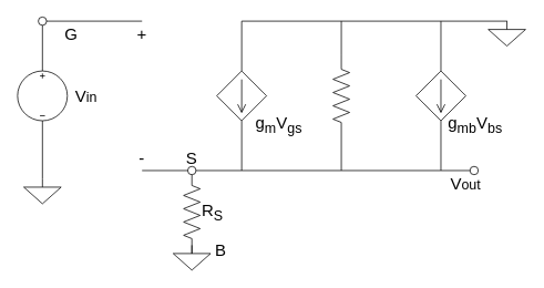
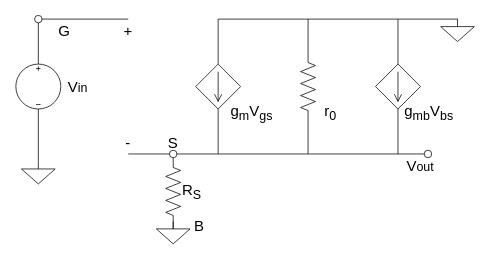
+ <mxCell id="9" value="r&lt;sub&gt;0&lt;/sub&gt;" style="text;html=1;align=center;verticalAlign=middle;whiteSpace=wrap;rounded=0;fontSize=20;" vertex="1" parent="1"><mxGeometry x="410" y="135" width="60" height="30" as="geometry" /></mxCell>
